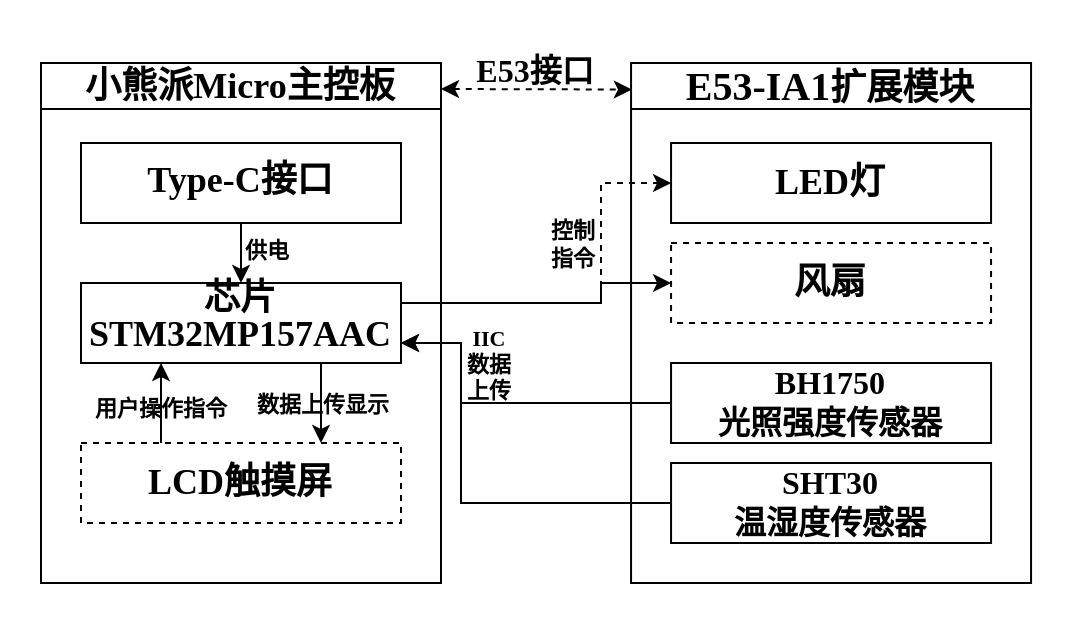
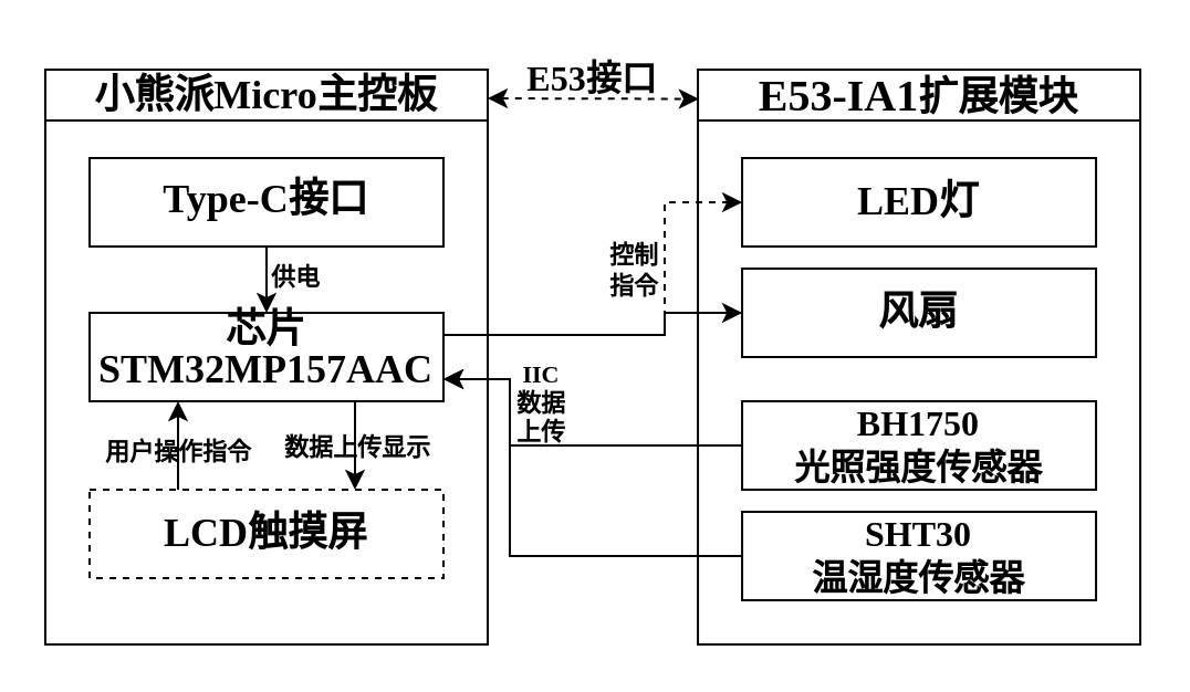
- <mxCell id="19" value="&lt;span style=&quot;font-size: 18px;&quot;&gt;&lt;font face=&quot;宋体&quot;&gt;风扇&lt;/font&gt;&lt;/span&gt;" style="rounded=0;whiteSpace=wrap;html=1;fontStyle=1;container=0;fillColor=none;dashed=1;" vertex="1" parent="1"><mxGeometry x="335.03" y="121" width="160" height="40" as="geometry" /></mxCell>
+ <mxCell id="19" value="&lt;span style=&quot;font-size: 18px;&quot;&gt;&lt;font face=&quot;宋体&quot;&gt;风扇&lt;/font&gt;&lt;/span&gt;" style="rounded=0;whiteSpace=wrap;html=1;fontStyle=1;container=0;fillColor=none;" vertex="1" parent="1"><mxGeometry x="335.03" y="121" width="160" height="40" as="geometry" /></mxCell>
